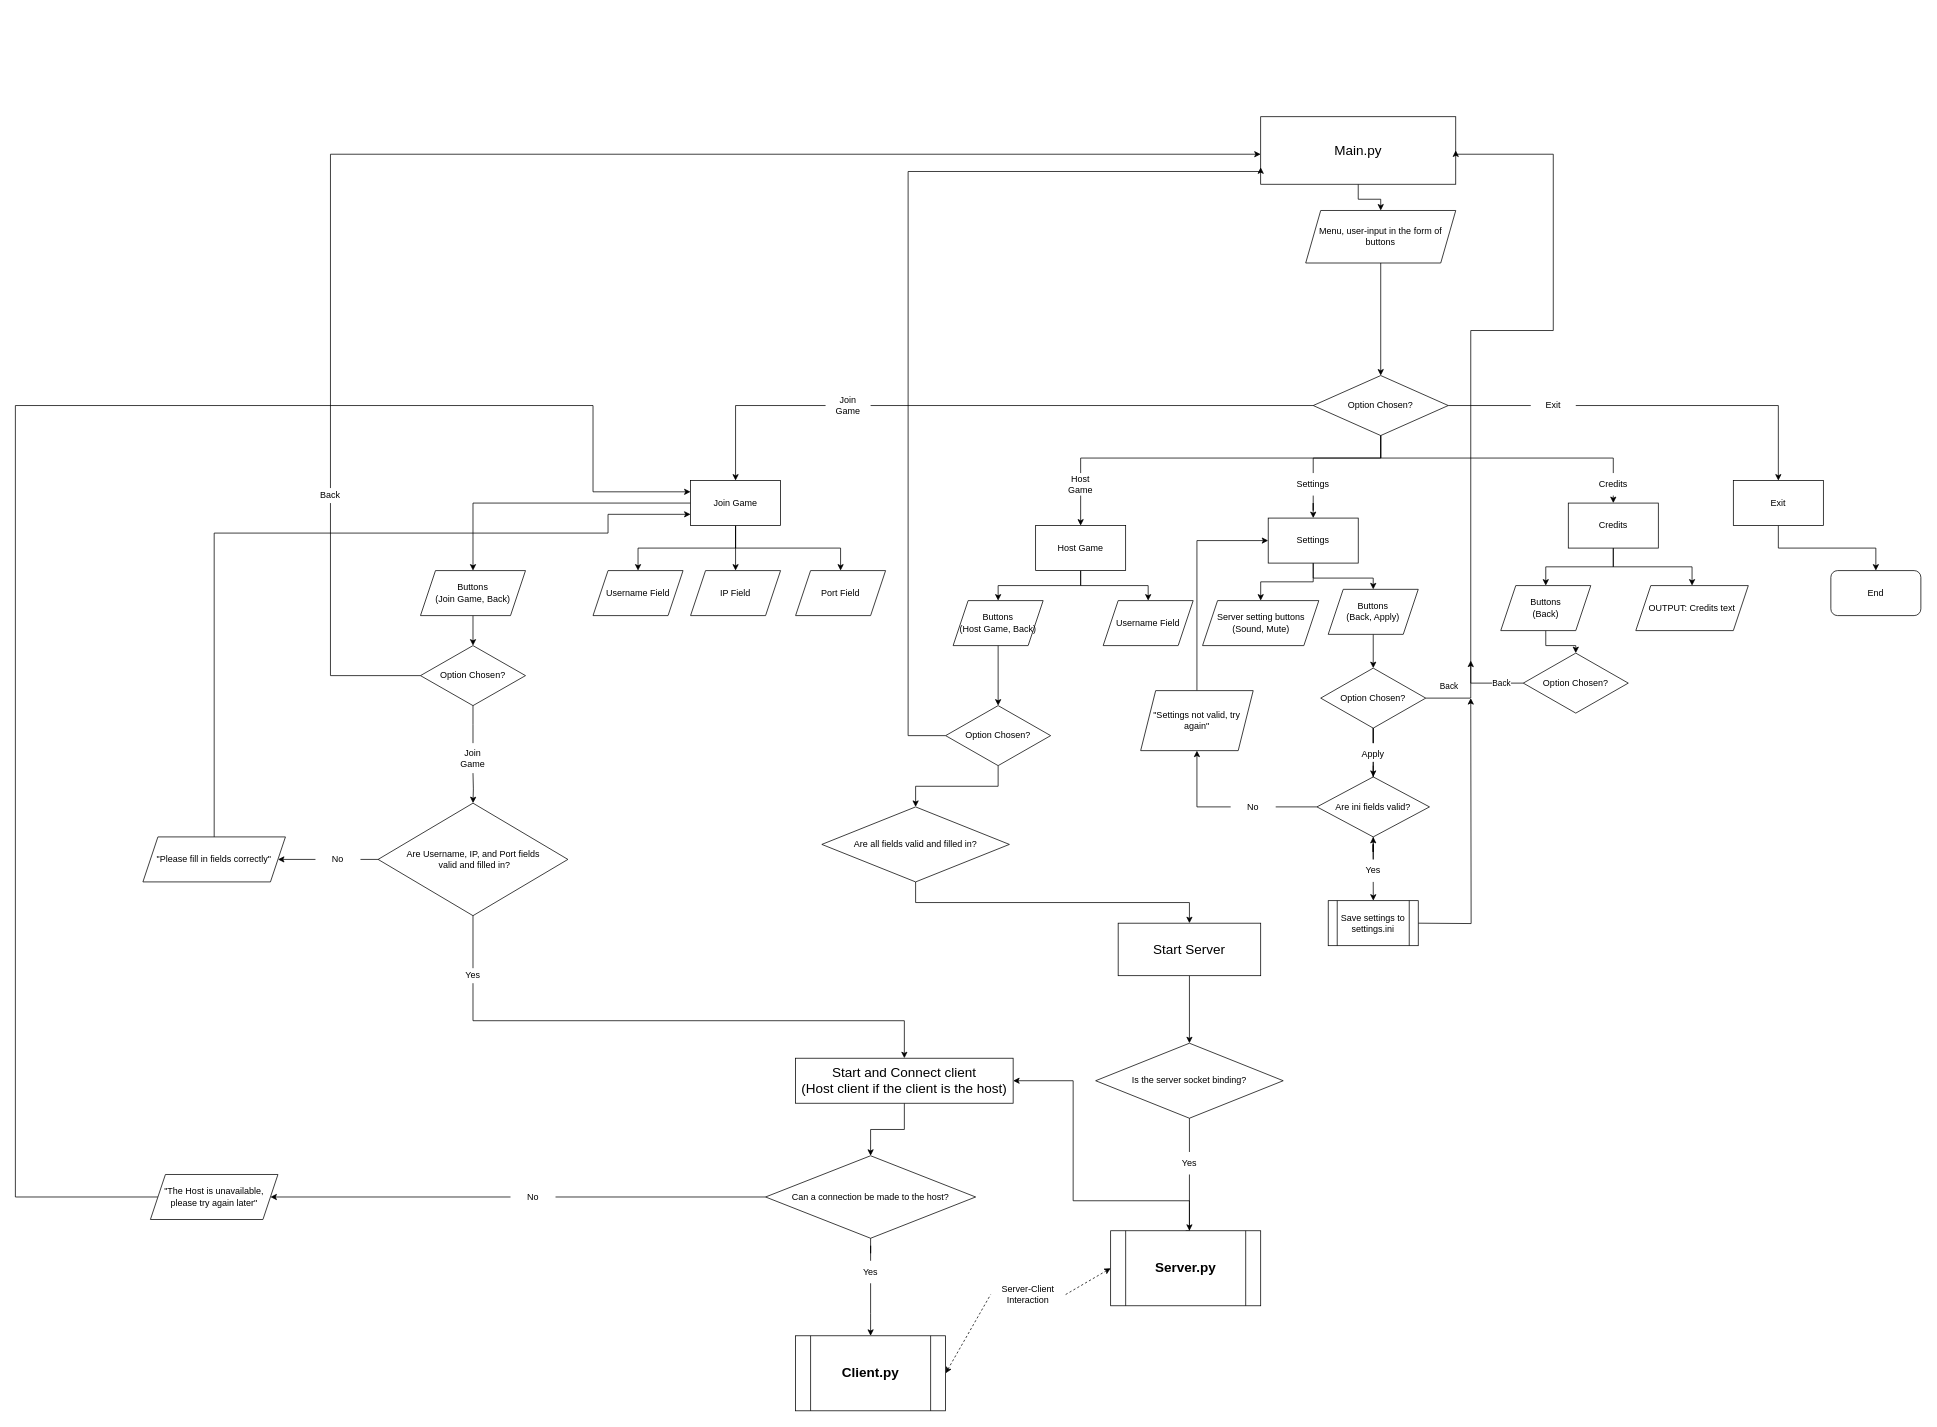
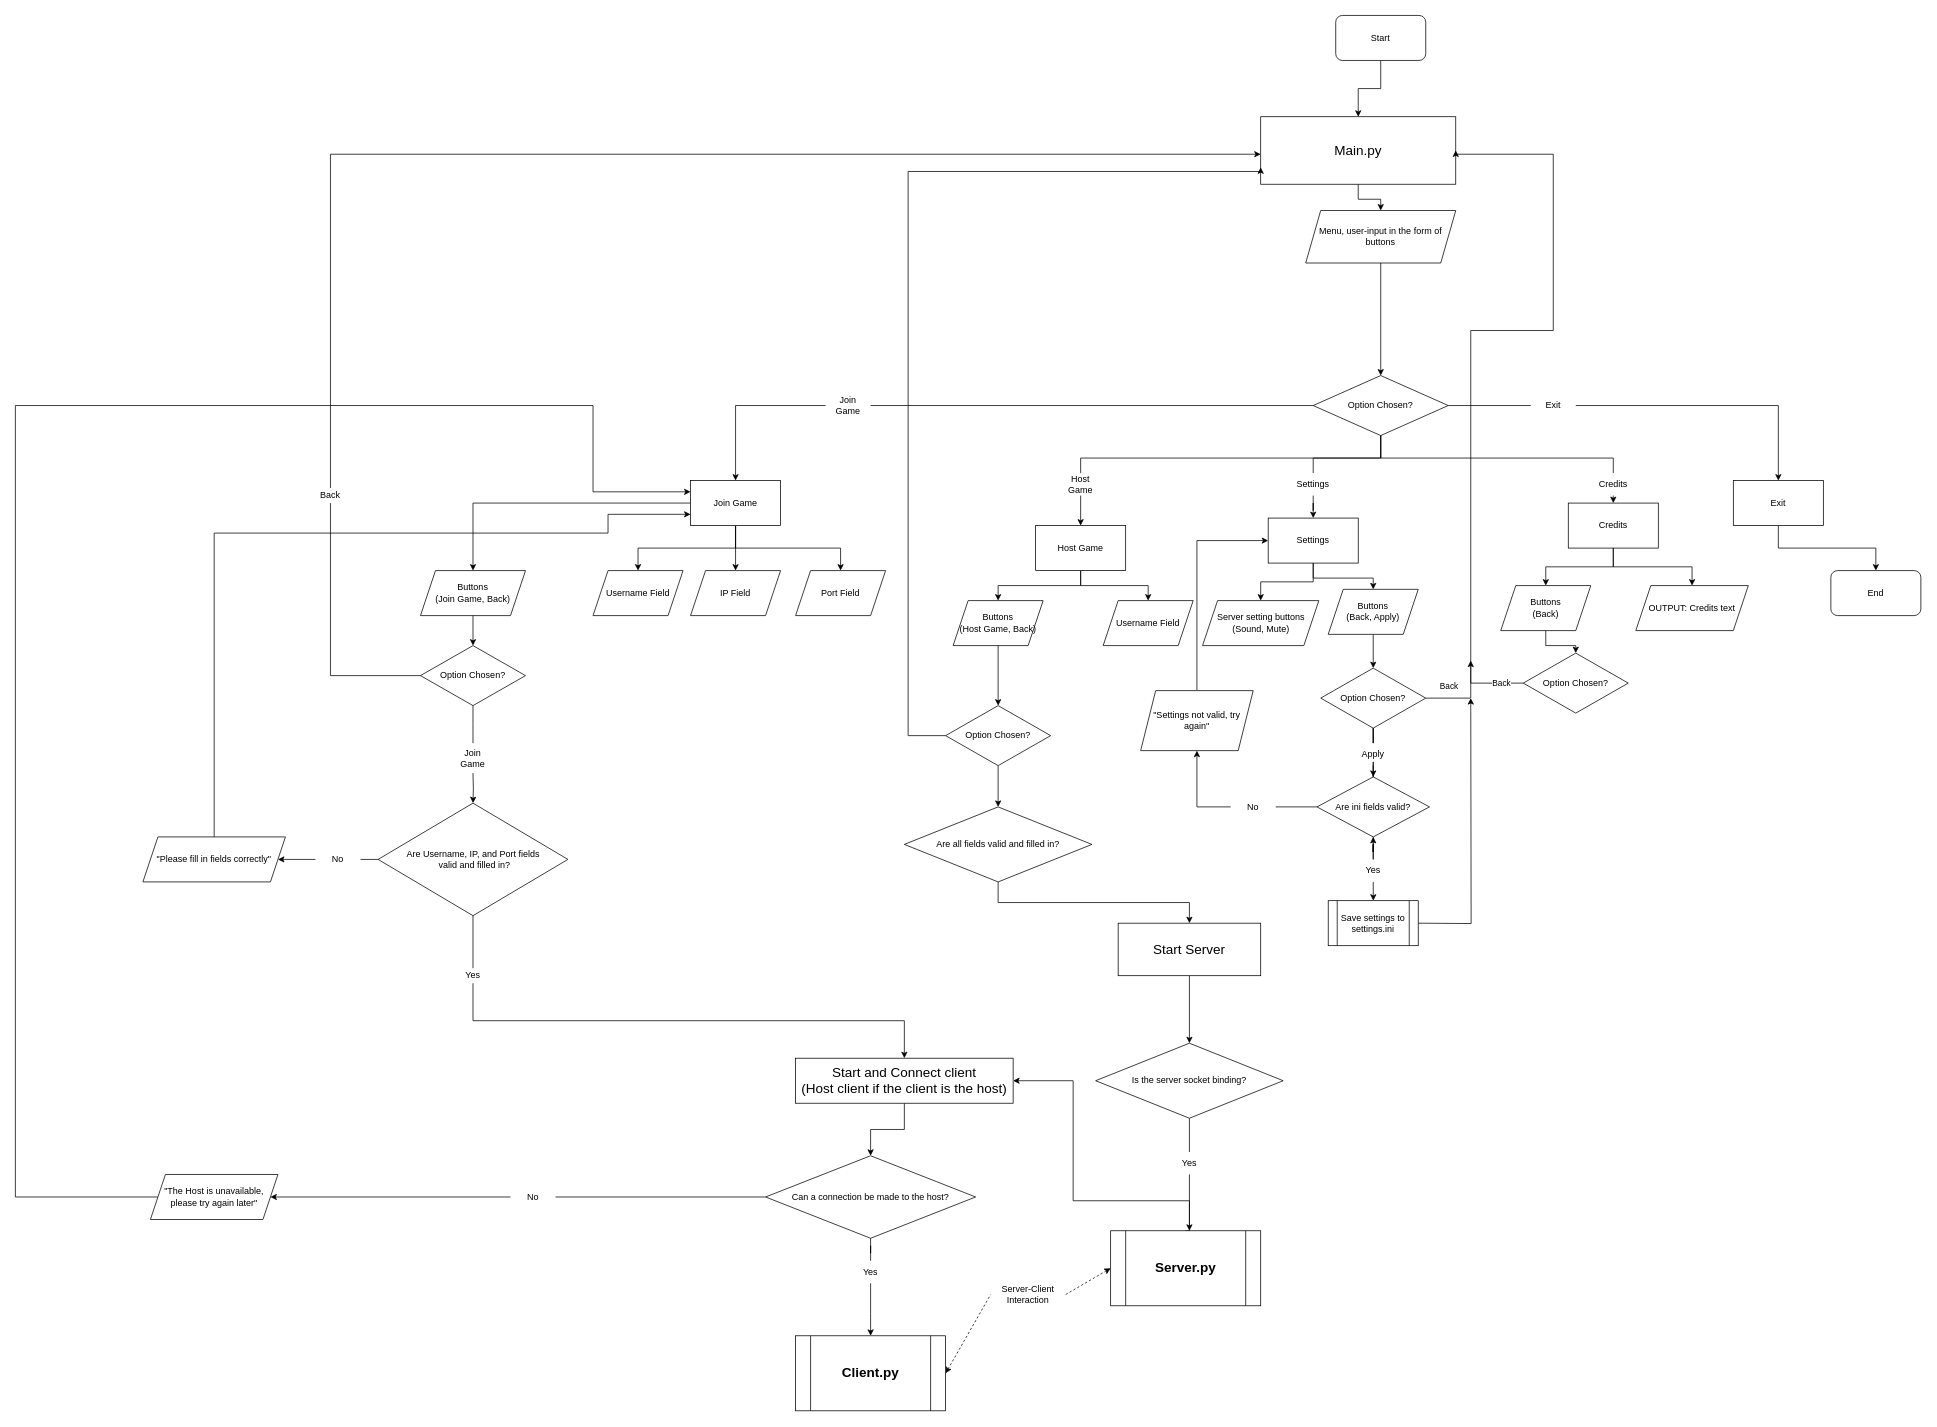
+ <mxCell id="3" value="Start" style="rounded=1;whiteSpace=wrap;html=1;" vertex="1" parent="1"><mxGeometry x="1780" y="20" width="120" height="60" as="geometry" /></mxCell>
+ <mxCell id="2" style="edgeStyle=orthogonalEdgeStyle;rounded=0;orthogonalLoop=1;jettySize=auto;html=1;" edge="1" parent="1" source="3" target="5"><mxGeometry relative="1" as="geometry" /></mxCell>
- <mxCell id="73" value="Are all fields valid and filled in?" style="rhombus;whiteSpace=wrap;html=1;" vertex="1" parent="1"><mxGeometry x="1095" y="1075" width="250" height="100" as="geometry" /></mxCell>
+ <mxCell id="73" value="Are all fields valid and filled in?" style="rhombus;whiteSpace=wrap;html=1;" vertex="1" parent="1"><mxGeometry x="1205" y="1075" width="250" height="100" as="geometry" /></mxCell>
